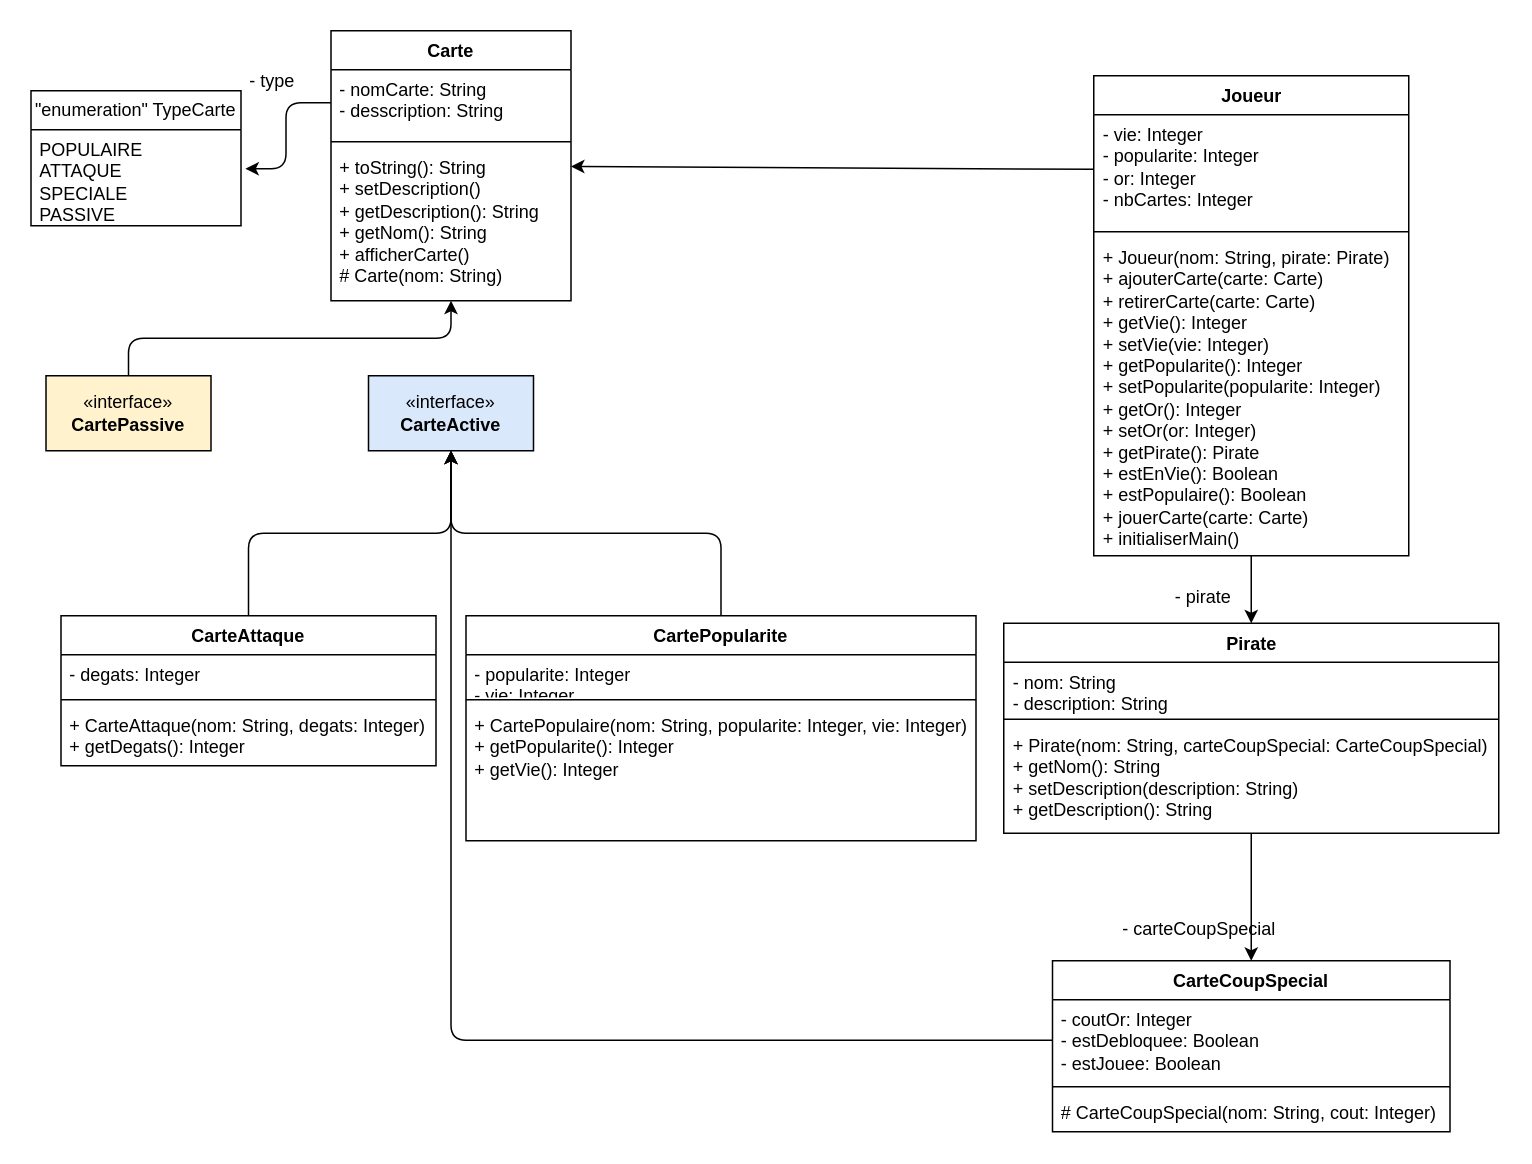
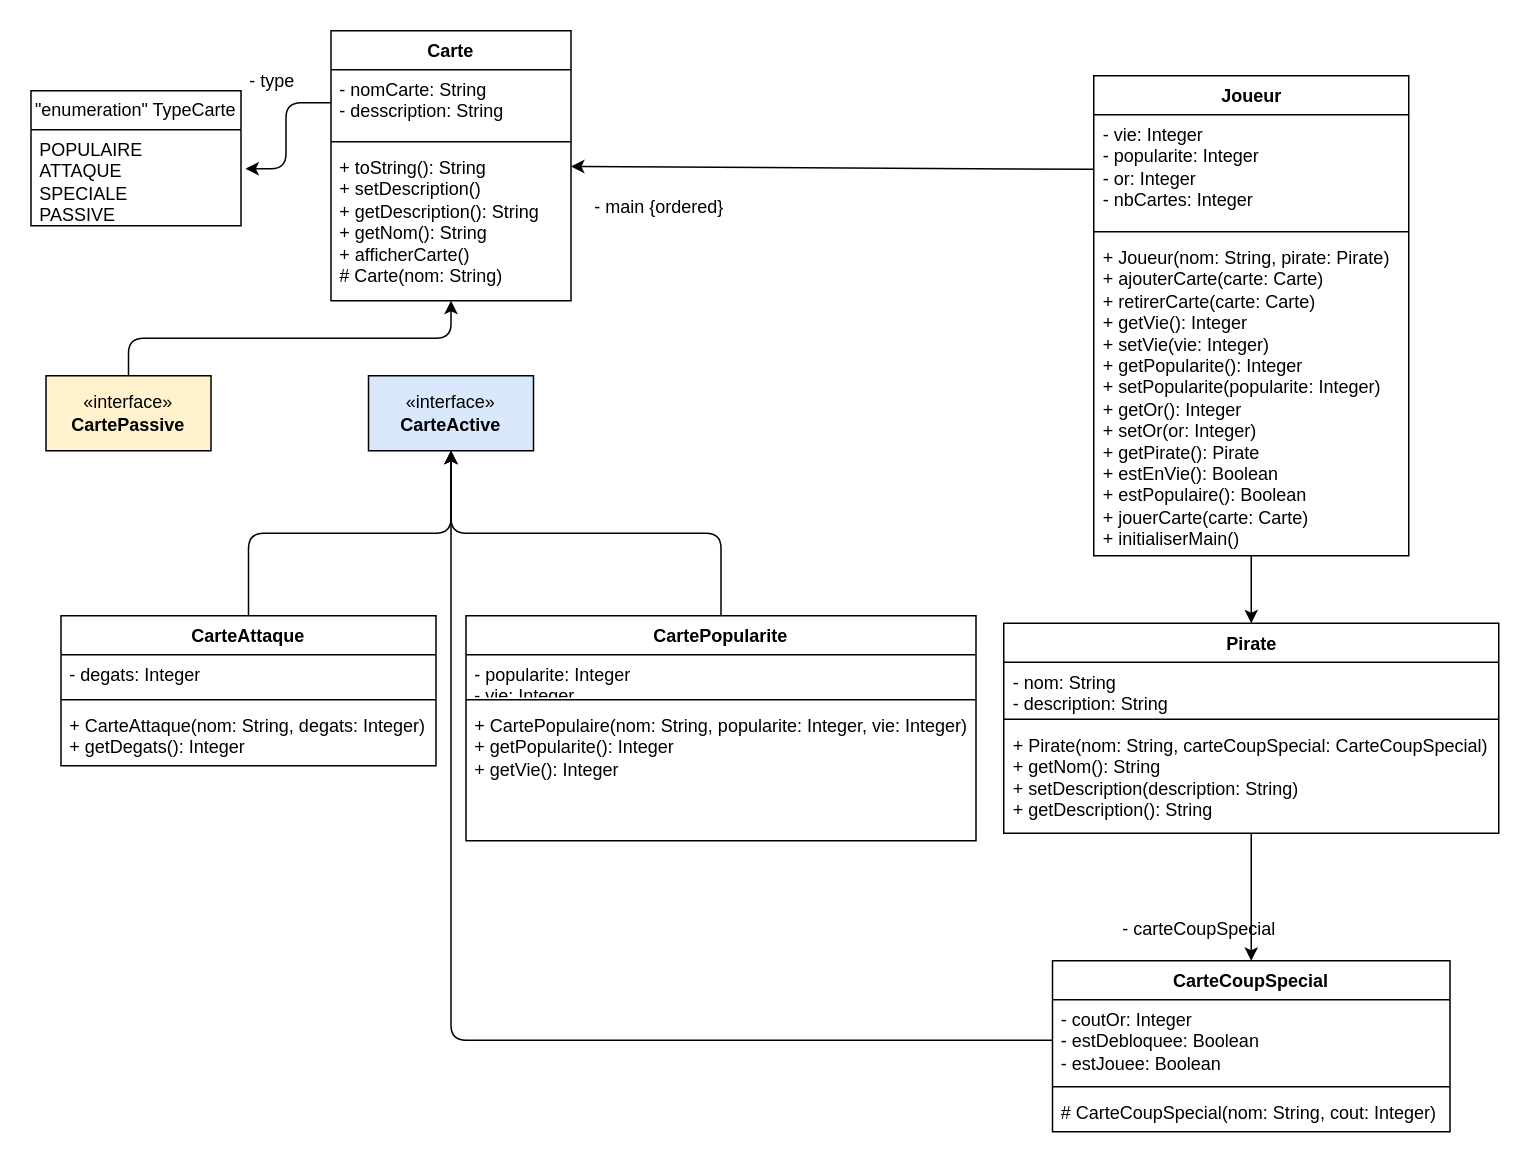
+ <mxCell id="34" value="- main {ordered}" style="text;strokeColor=none;fillColor=none;align=left;verticalAlign=top;spacingLeft=4;spacingRight=4;overflow=hidden;rotatable=0;points=[[0,0.5],[1,0.5]];portConstraint=eastwest;whiteSpace=wrap;html=1;" vertex="1" parent="1"><mxGeometry x="390" y="124" width="100" height="26" as="geometry" /></mxCell>
- <mxCell id="35" value="- pirate" style="text;strokeColor=none;fillColor=none;align=left;verticalAlign=top;spacingLeft=4;spacingRight=4;overflow=hidden;rotatable=0;points=[[0,0.5],[1,0.5]];portConstraint=eastwest;whiteSpace=wrap;html=1;" vertex="1" parent="1"><mxGeometry x="777" y="384" width="100" height="26" as="geometry" /></mxCell>
